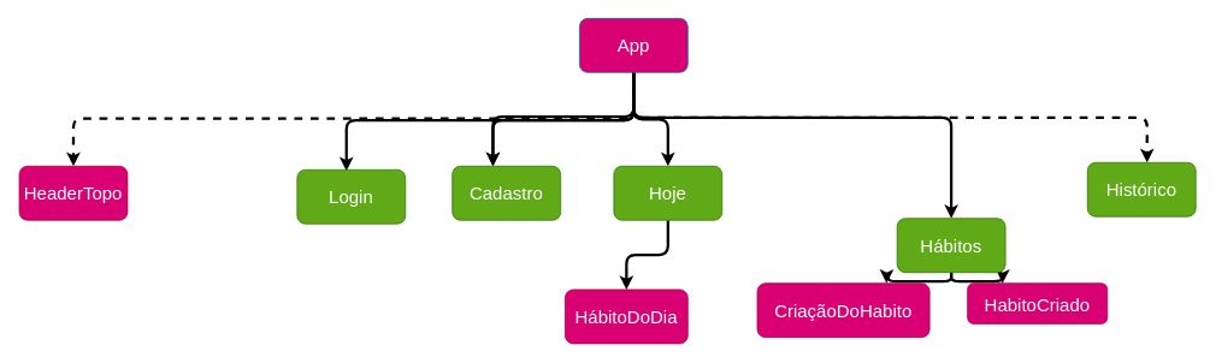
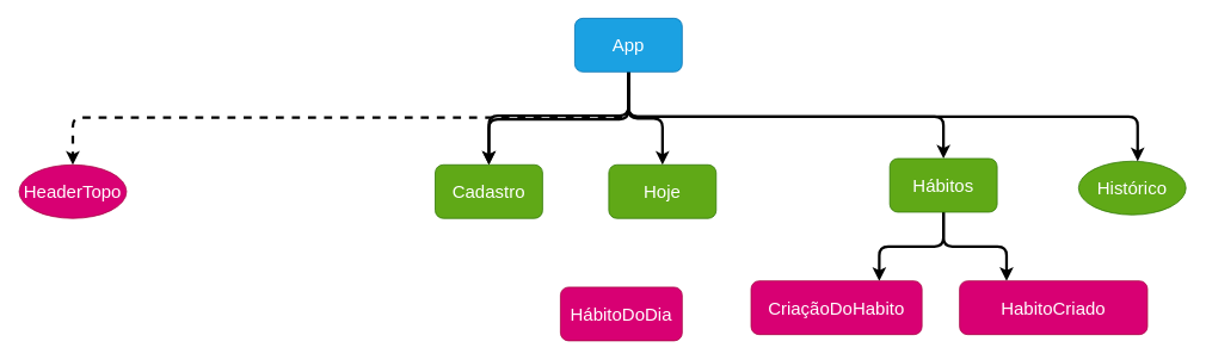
- <mxCell id="9" value="&lt;font style=&quot;font-size: 20px&quot;&gt;App&lt;/font&gt;" style="rounded=1;whiteSpace=wrap;html=1;fillColor=#d80073;fontColor=#ffffff;strokeColor=#006EAF;" vertex="1" parent="1"><mxGeometry x="641" y="20" width="120" height="60" as="geometry" /></mxCell>
+ <mxCell id="9" value="&lt;font style=&quot;font-size: 20px&quot;&gt;App&lt;/font&gt;" style="rounded=1;whiteSpace=wrap;html=1;fillColor=#1ba1e2;fontColor=#ffffff;strokeColor=#006EAF;" vertex="1" parent="1"><mxGeometry x="641" y="20" width="120" height="60" as="geometry" /></mxCell>
- <mxCell id="8" style="edgeStyle=orthogonalEdgeStyle;html=1;fontSize=20;strokeColor=#000000;strokeWidth=3;dashed=1;" edge="1" parent="1" source="9" target="14"><mxGeometry relative="1" as="geometry"><Array as="points"><mxPoint x="701" y="130" /><mxPoint x="1270" y="130" /></Array></mxGeometry></mxCell>
+ <mxCell id="8" style="edgeStyle=orthogonalEdgeStyle;html=1;fontSize=20;strokeColor=#000000;strokeWidth=3;" edge="1" parent="1" source="9" target="14"><mxGeometry relative="1" as="geometry"><Array as="points"><mxPoint x="701" y="130" /><mxPoint x="1270" y="130" /></Array></mxGeometry></mxCell>
- <mxCell id="5" style="edgeStyle=orthogonalEdgeStyle;html=1;entryX=0.455;entryY=0.02;entryDx=0;entryDy=0;entryPerimeter=0;fontSize=20;strokeColor=#000000;strokeWidth=3;" edge="1" parent="1" source="9" target="13"><mxGeometry relative="1" as="geometry"><Array as="points"><mxPoint x="701" y="133" /><mxPoint x="383" y="133" /></Array></mxGeometry></mxCell>
- <mxCell id="14" value="&lt;font style=&quot;font-size: 20px&quot;&gt;Histórico&lt;/font&gt;" style="rounded=1;whiteSpace=wrap;html=1;fillColor=#60a917;fontColor=#ffffff;strokeColor=#2D7600;" vertex="1" parent="1"><mxGeometry x="1204" y="180" width="120" height="60" as="geometry" /></mxCell>
+ <mxCell id="14" value="&lt;font style=&quot;font-size: 20px&quot;&gt;Histórico&lt;/font&gt;" style="ellipse;whiteSpace=wrap;html=1;fillColor=#60a917;fontColor=#ffffff;strokeColor=#2D7600;" vertex="1" parent="1"><mxGeometry x="1204" y="180" width="120" height="60" as="geometry" /></mxCell>
- <mxCell id="18" value="&lt;span style=&quot;font-size: 20px&quot;&gt;HeaderTopo&lt;/span&gt;" style="rounded=1;whiteSpace=wrap;html=1;fillColor=#d80073;fontColor=#ffffff;strokeColor=#A50040;" vertex="1" parent="1"><mxGeometry x="20" y="184" width="120" height="60" as="geometry" /></mxCell>
+ <mxCell id="18" value="&lt;span style=&quot;font-size: 20px&quot;&gt;HeaderTopo&lt;/span&gt;" style="ellipse;whiteSpace=wrap;html=1;fillColor=#d80073;fontColor=#ffffff;strokeColor=#A50040;" vertex="1" parent="1"><mxGeometry x="20" y="184" width="120" height="60" as="geometry" /></mxCell>
- <mxCell id="12" value="&lt;font style=&quot;font-size: 20px&quot;&gt;Cadastro&lt;/font&gt;" style="rounded=1;whiteSpace=wrap;html=1;fillColor=#60a917;fontColor=#ffffff;strokeColor=#2D7600;" vertex="1" parent="1"><mxGeometry x="500" y="184" width="120" height="60" as="geometry" /></mxCell>
+ <mxCell id="12" value="&lt;font style=&quot;font-size: 20px&quot;&gt;Cadastro&lt;/font&gt;" style="rounded=1;whiteSpace=wrap;html=1;fillColor=#60a917;fontColor=#ffffff;strokeColor=#2D7600;" vertex="1" parent="1"><mxGeometry x="485" y="184" width="120" height="60" as="geometry" /></mxCell>
- <mxCell id="13" value="&lt;font style=&quot;font-size: 20px&quot;&gt;Login&lt;/font&gt;" style="rounded=1;whiteSpace=wrap;html=1;fillColor=#60a917;fontColor=#ffffff;strokeColor=#2D7600;" vertex="1" parent="1"><mxGeometry x="328" y="188" width="120" height="60" as="geometry" /></mxCell>
- <mxCell id="17" value="&lt;font style=&quot;font-size: 20px&quot;&gt;Hábitos&lt;/font&gt;" style="rounded=1;whiteSpace=wrap;html=1;fillColor=#60a917;fontColor=#ffffff;strokeColor=#2D7600;" vertex="1" parent="1"><mxGeometry x="993" y="242" width="120" height="60" as="geometry" /></mxCell>
+ <mxCell id="17" value="&lt;font style=&quot;font-size: 20px&quot;&gt;Hábitos&lt;/font&gt;" style="rounded=1;whiteSpace=wrap;html=1;fillColor=#60a917;fontColor=#ffffff;strokeColor=#2D7600;" vertex="1" parent="1"><mxGeometry x="993" y="177" width="120" height="60" as="geometry" /></mxCell>
- <mxCell id="10" style="edgeStyle=orthogonalEdgeStyle;html=1;entryX=0.5;entryY=0;entryDx=0;entryDy=0;fontSize=20;strokeColor=#000000;strokeWidth=3;" edge="1" parent="1" source="11" target="21"><mxGeometry relative="1" as="geometry" /></mxCell>
- <mxCell id="19" value="&lt;font style=&quot;font-size: 20px&quot;&gt;HabitoCriado&lt;/font&gt;" style="rounded=1;whiteSpace=wrap;html=1;fillColor=#d80073;fontColor=#ffffff;strokeColor=#A50040;" vertex="1" parent="1"><mxGeometry x="1071" y="314" width="155" height="45" as="geometry" /></mxCell>
+ <mxCell id="19" value="&lt;font style=&quot;font-size: 20px&quot;&gt;HabitoCriado&lt;/font&gt;" style="rounded=1;whiteSpace=wrap;html=1;fillColor=#d80073;fontColor=#ffffff;strokeColor=#A50040;" vertex="1" parent="1"><mxGeometry x="1071" y="314" width="210" height="60" as="geometry" /></mxCell>
